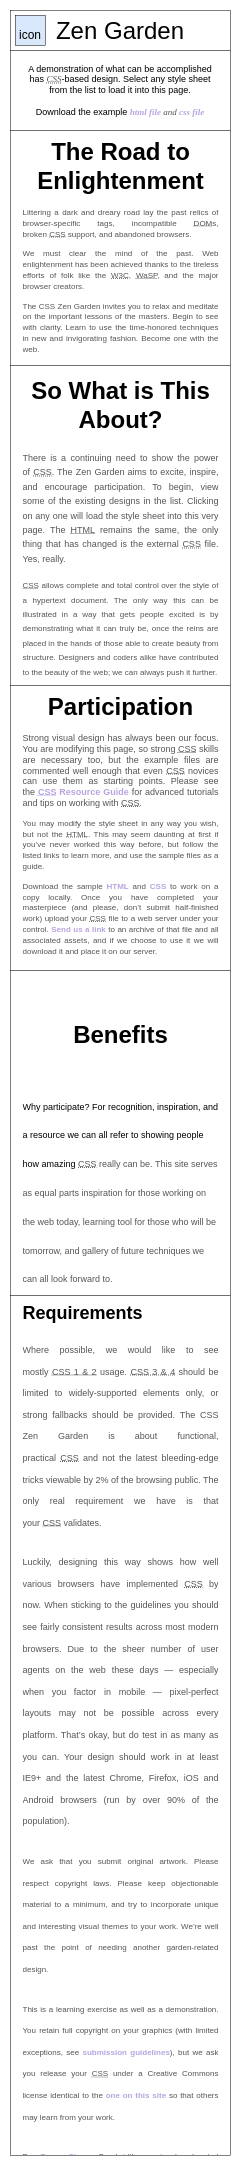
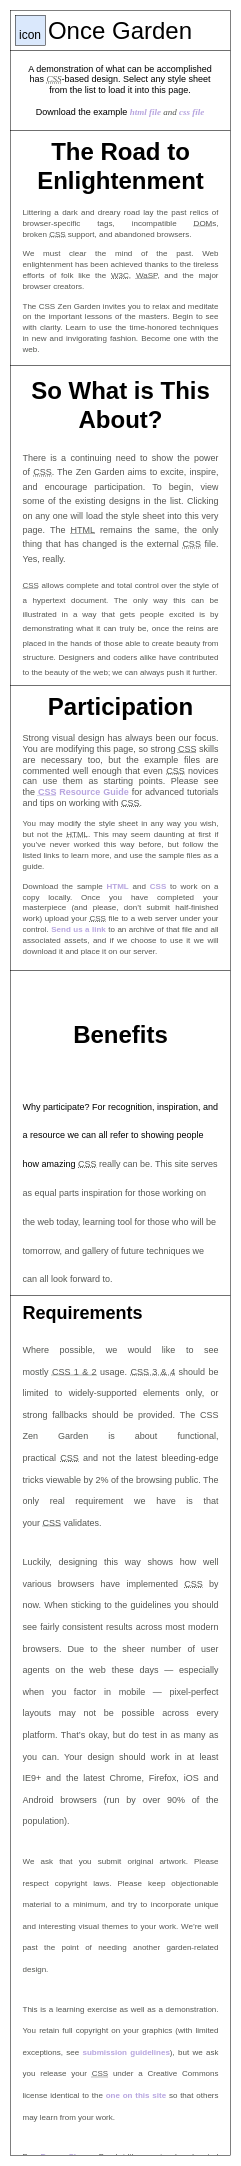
- <mxCell id="2" value="&lt;font style=&quot;font-size: 48px;&quot;&gt;Zen Garden&lt;/font&gt;" style="rounded=0;whiteSpace=wrap;html=1;" vertex="1" parent="1"><mxGeometry x="20" y="20" width="440" height="80" as="geometry" /></mxCell>
+ <mxCell id="2" value="&lt;font style=&quot;font-size: 48px;&quot;&gt;Once Garden&lt;/font&gt;" style="rounded=0;whiteSpace=wrap;html=1;" vertex="1" parent="1"><mxGeometry x="20" y="20" width="440" height="80" as="geometry" /></mxCell>
